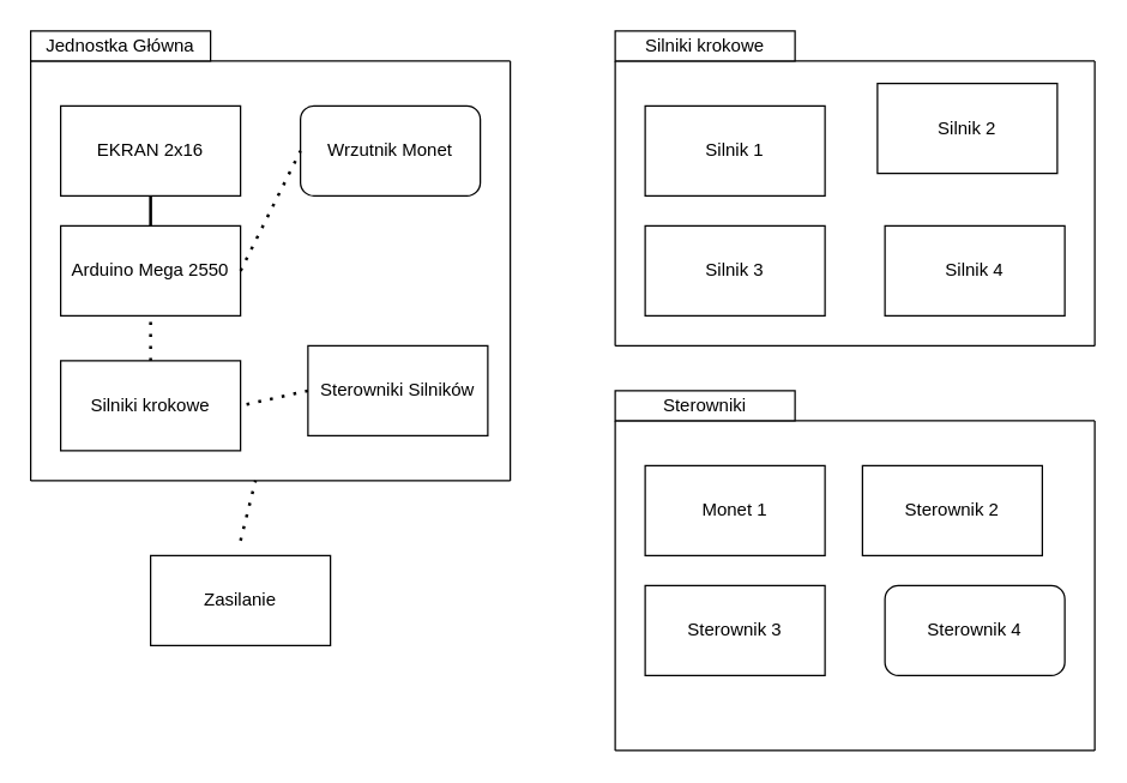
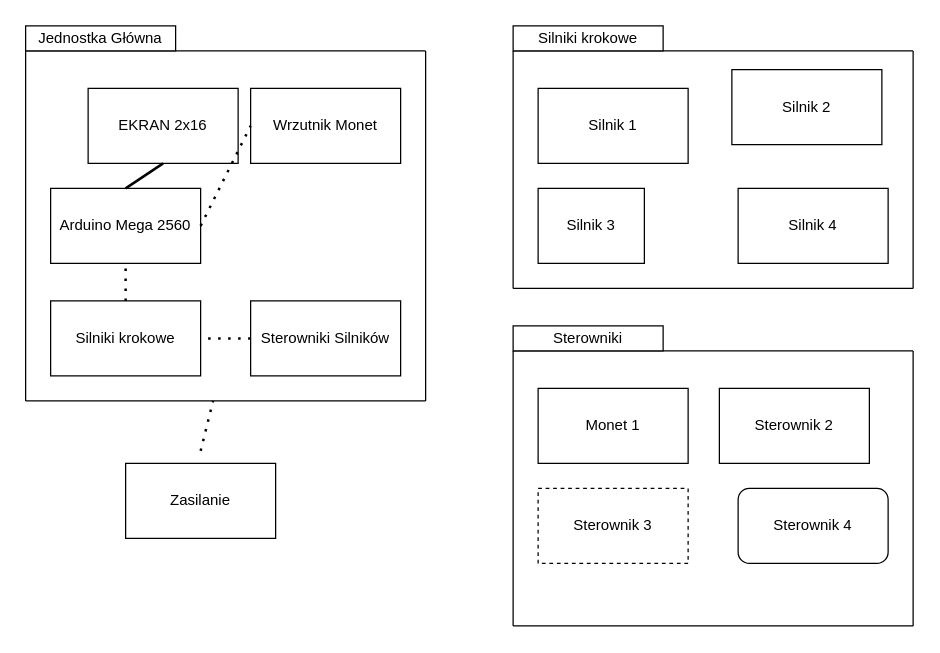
- <mxCell id="2" value="EKRAN 2x16" style="rounded=0;whiteSpace=wrap;html=1;" parent="1" vertex="1"><mxGeometry x="40" y="70" width="120" height="60" as="geometry" /></mxCell>
+ <mxCell id="2" value="EKRAN 2x16" style="rounded=0;whiteSpace=wrap;html=1;" parent="1" vertex="1"><mxGeometry x="70" y="70" width="120" height="60" as="geometry" /></mxCell>
- <mxCell id="3" value="Wrzutnik Monet" style="whiteSpace=wrap;html=1;rounded=1;" parent="1" vertex="1"><mxGeometry x="200" y="70" width="120" height="60" as="geometry" /></mxCell>
+ <mxCell id="3" value="Wrzutnik Monet" style="rounded=0;whiteSpace=wrap;html=1;" parent="1" vertex="1"><mxGeometry x="200" y="70" width="120" height="60" as="geometry" /></mxCell>
- <mxCell id="9" value="Arduino Mega 2550" style="rounded=0;whiteSpace=wrap;html=1;" parent="1" vertex="1"><mxGeometry x="40" y="150" width="120" height="60" as="geometry" /></mxCell>
+ <mxCell id="9" value="Arduino Mega 2560" style="rounded=0;whiteSpace=wrap;html=1;" parent="1" vertex="1"><mxGeometry x="40" y="150" width="120" height="60" as="geometry" /></mxCell>
- <mxCell id="23" value="Silnik 3" style="rounded=0;whiteSpace=wrap;html=1;" parent="1" vertex="1"><mxGeometry x="430" y="150" width="120" height="60" as="geometry" /></mxCell>
+ <mxCell id="23" value="Silnik 3" style="rounded=0;whiteSpace=wrap;html=1;" parent="1" vertex="1"><mxGeometry x="430" y="150" width="85" height="60" as="geometry" /></mxCell>
- <mxCell id="4" value="Sterowniki Silników" style="rounded=0;whiteSpace=wrap;html=1;" parent="1" vertex="1"><mxGeometry x="205" y="230" width="120" height="60" as="geometry" /></mxCell>
+ <mxCell id="4" value="Sterowniki Silników" style="rounded=0;whiteSpace=wrap;html=1;" parent="1" vertex="1"><mxGeometry x="200" y="240" width="120" height="60" as="geometry" /></mxCell>
- <mxCell id="32" value="Sterownik 3" style="rounded=0;whiteSpace=wrap;html=1;" parent="1" vertex="1"><mxGeometry x="430" y="390" width="120" height="60" as="geometry" /></mxCell>
+ <mxCell id="32" value="Sterownik 3" style="rounded=0;whiteSpace=wrap;html=1;dashed=1;" parent="1" vertex="1"><mxGeometry x="430" y="390" width="120" height="60" as="geometry" /></mxCell>
